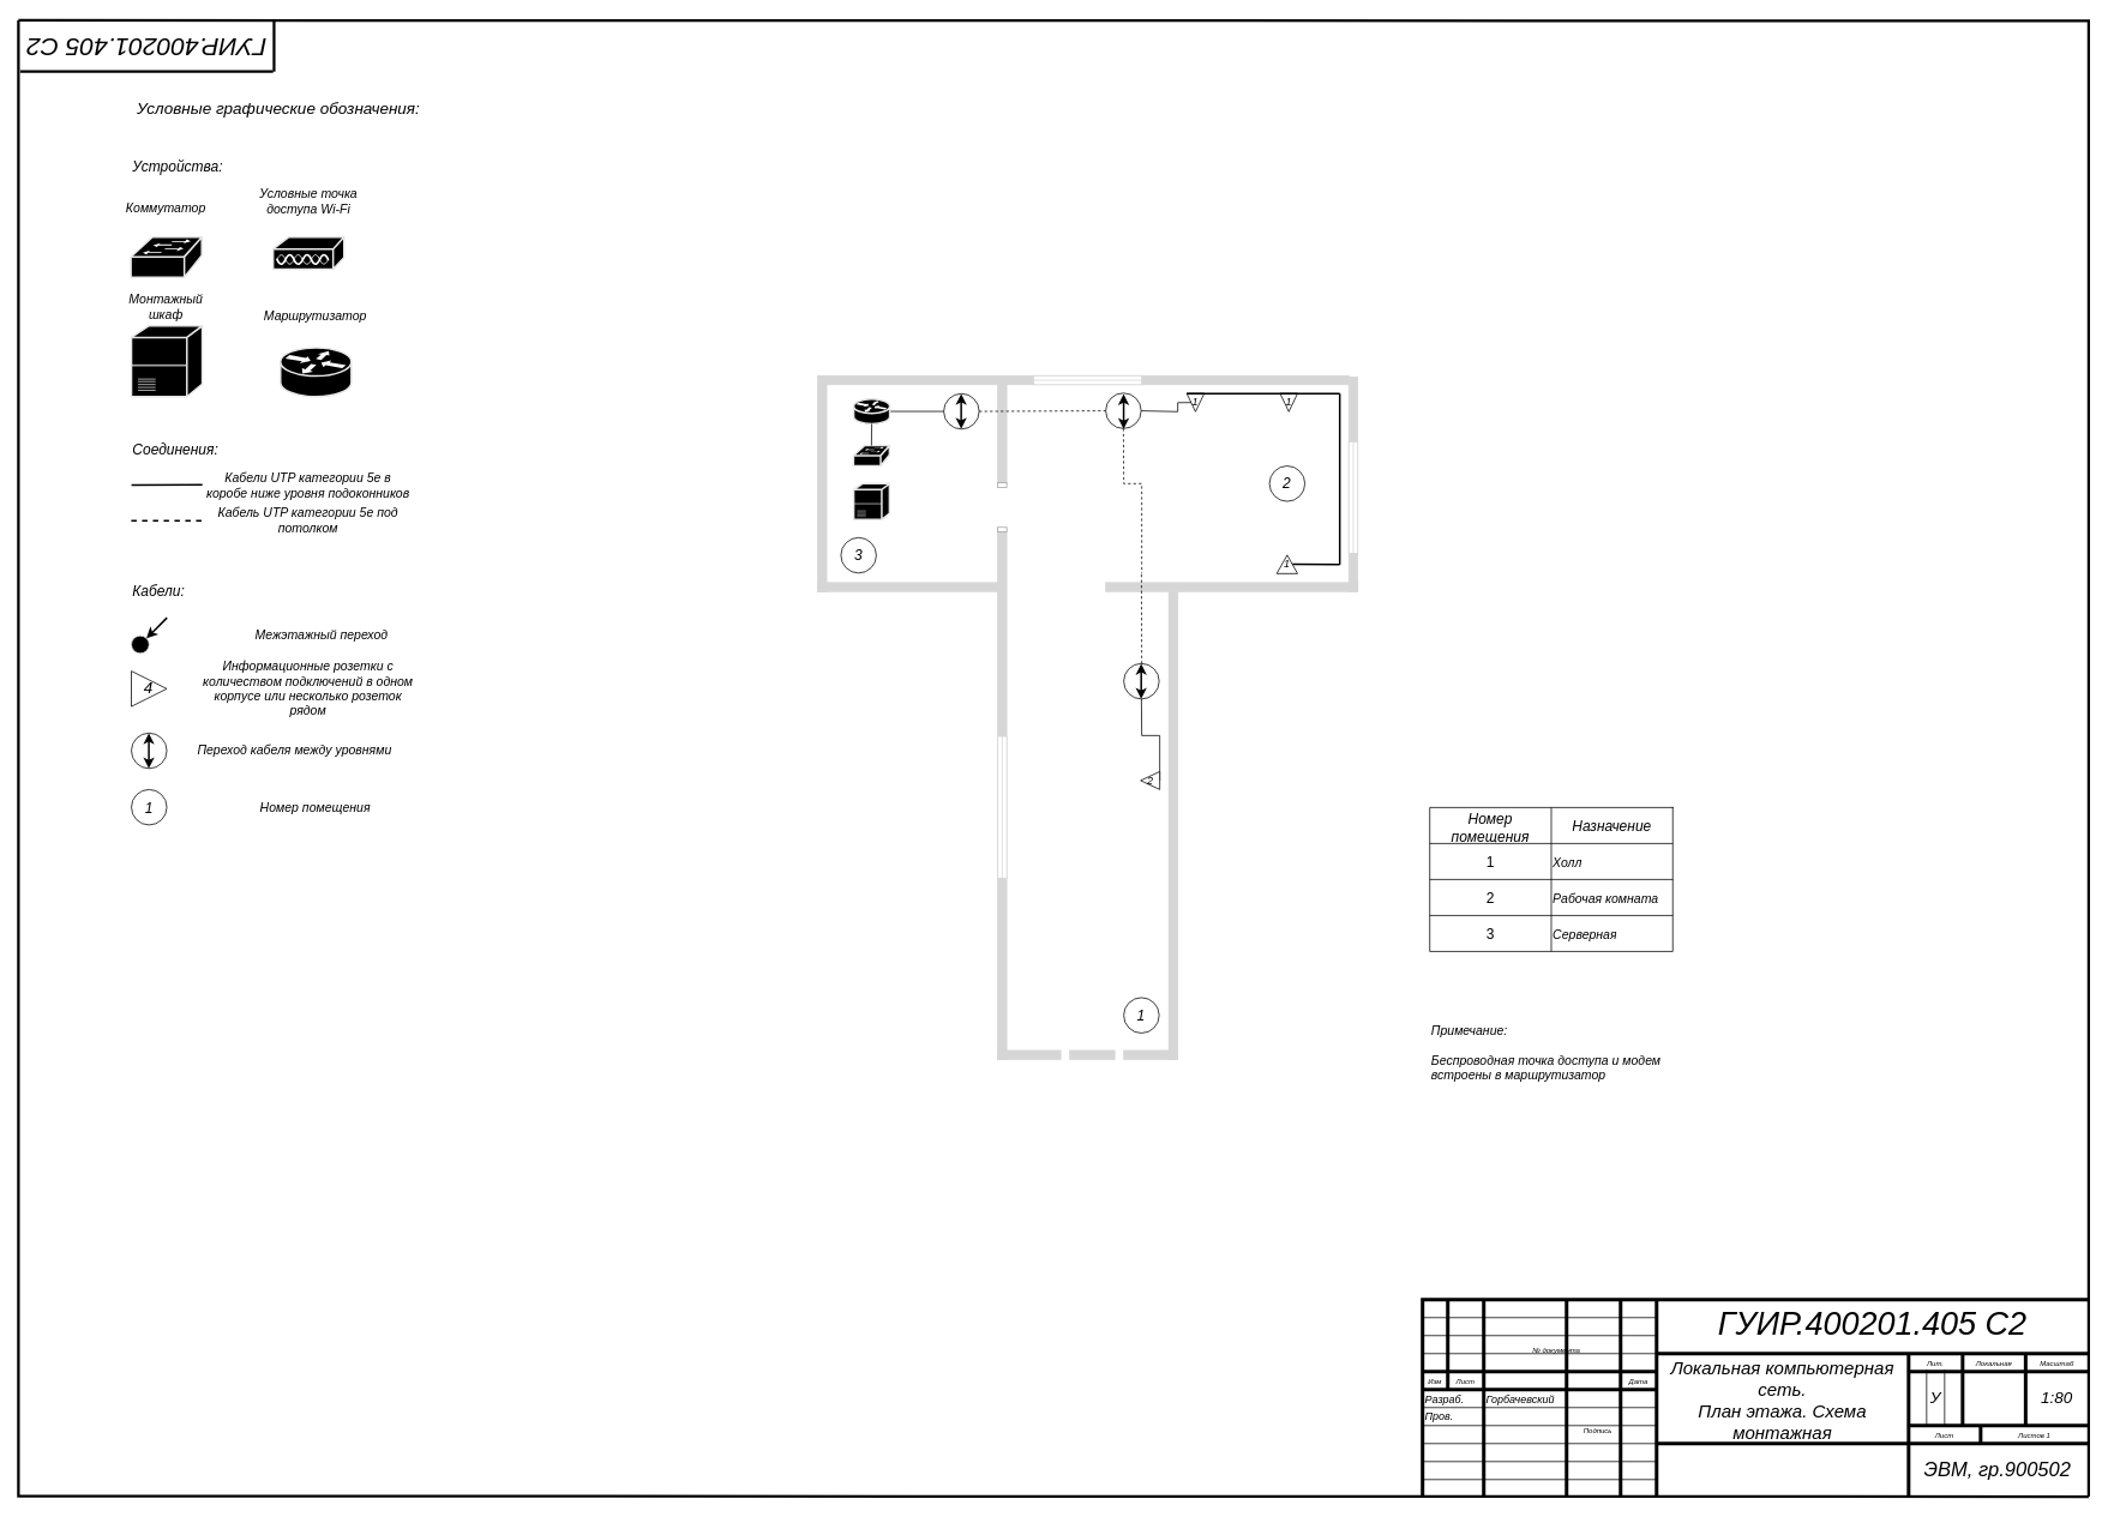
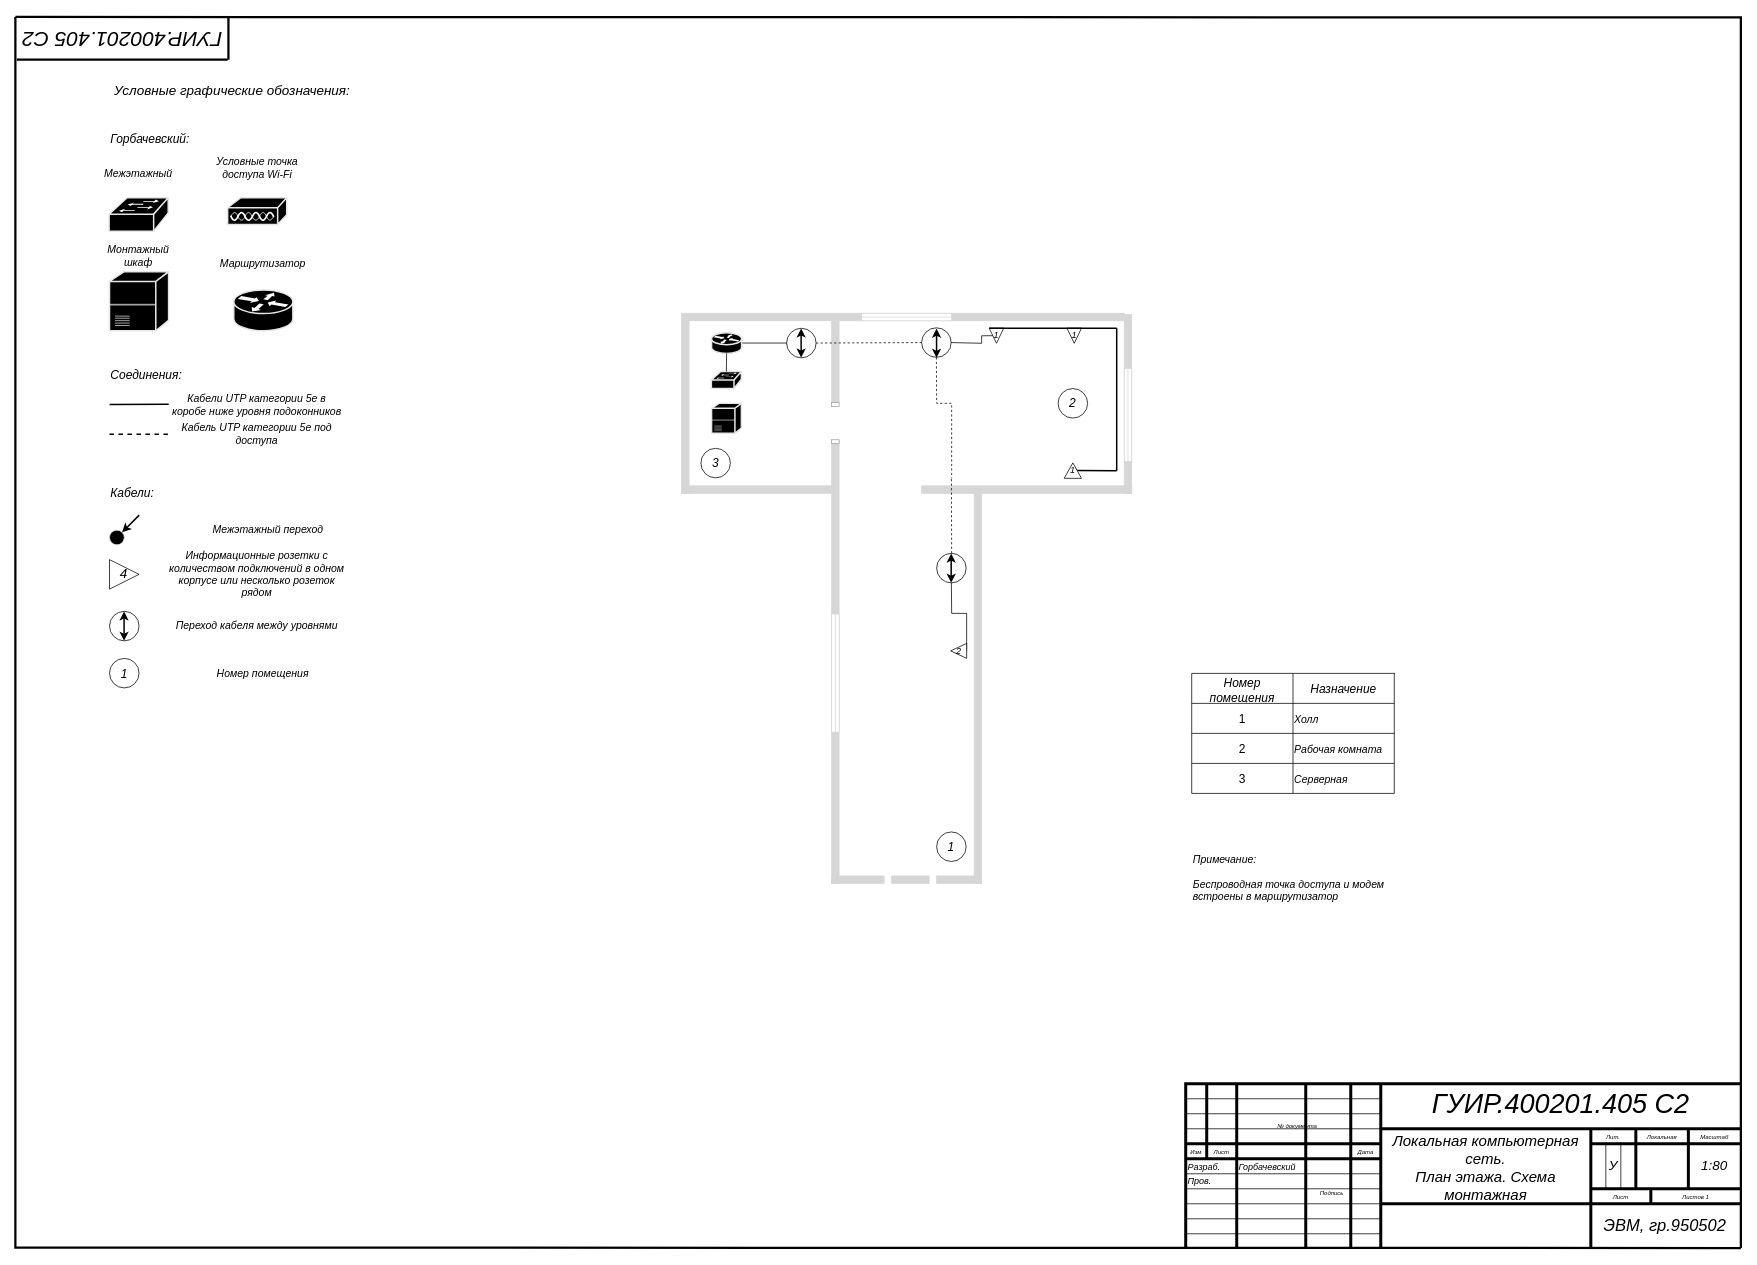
- <mxCell id="22" value="&lt;font style=&quot;font-size: 16px;&quot;&gt;Устройства:&lt;/font&gt;" style="text;html=1;strokeColor=none;fillColor=none;align=left;verticalAlign=middle;whiteSpace=wrap;rounded=0;dashed=1;fillStyle=auto;strokeWidth=2;fontFamily=Arial;fontSize=16;fontStyle=2;container=0;" parent="1" vertex="1"><mxGeometry x="145.48" y="164.65" width="410" height="39.37" as="geometry" /></mxCell>
+ <mxCell id="22" value="&lt;font style=&quot;font-size: 16px;&quot;&gt;Горбачевский:&lt;/font&gt;" style="text;html=1;strokeColor=none;fillColor=none;align=left;verticalAlign=middle;whiteSpace=wrap;rounded=0;dashed=1;fillStyle=auto;strokeWidth=2;fontFamily=Arial;fontSize=16;fontStyle=2;container=0;" parent="1" vertex="1"><mxGeometry x="145.48" y="164.65" width="410" height="39.37" as="geometry" /></mxCell>
- <mxCell id="14" value="Коммутатор" style="text;html=1;strokeColor=none;fillColor=none;align=center;verticalAlign=bottom;whiteSpace=wrap;rounded=0;dashed=1;fillStyle=auto;strokeWidth=2;fontFamily=Arial;fontSize=14;fontStyle=2;container=0;" parent="1" vertex="1"><mxGeometry x="143.952" y="212.083" width="80" height="30" as="geometry" /></mxCell>
+ <mxCell id="14" value="Межэтажный" style="text;html=1;strokeColor=none;fillColor=none;align=center;verticalAlign=bottom;whiteSpace=wrap;rounded=0;dashed=1;fillStyle=auto;strokeWidth=2;fontFamily=Arial;fontSize=14;fontStyle=2;container=0;" parent="1" vertex="1"><mxGeometry x="143.952" y="212.083" width="80" height="30" as="geometry" /></mxCell>
- <mxCell id="19" value="Кабель UTP категории 5е под потолком" style="text;html=1;strokeColor=none;fillColor=none;align=center;verticalAlign=middle;whiteSpace=wrap;rounded=0;dashed=1;fillStyle=auto;strokeWidth=2;fontFamily=Arial;fontSize=14;fontStyle=2;container=0;" parent="1" vertex="1"><mxGeometry x="224.225" y="558.345" width="236.22" height="39.37" as="geometry" /></mxCell>
+ <mxCell id="19" value="Кабель UTP категории 5е под доступа" style="text;html=1;strokeColor=none;fillColor=none;align=center;verticalAlign=middle;whiteSpace=wrap;rounded=0;dashed=1;fillStyle=auto;strokeWidth=2;fontFamily=Arial;fontSize=14;fontStyle=2;container=0;" parent="1" vertex="1"><mxGeometry x="224.225" y="558.345" width="236.22" height="39.37" as="geometry" /></mxCell>
- <mxCell id="20" value="Переход кабеля между уровнями" style="text;html=1;strokeColor=none;fillColor=none;align=center;verticalAlign=middle;whiteSpace=wrap;rounded=0;dashed=1;fillStyle=auto;strokeWidth=2;fontFamily=Arial;fontSize=14;fontStyle=2;container=0;" parent="1" vertex="1"><mxGeometry x="209.222" y="814.243" width="236.22" height="39.37" as="geometry" /></mxCell>
+ <mxCell id="20" value="Переход кабеля между уровнями" style="text;html=1;strokeColor=none;fillColor=none;align=center;verticalAlign=middle;whiteSpace=wrap;rounded=0;dashed=1;fillStyle=auto;strokeWidth=2;fontFamily=Arial;fontSize=14;fontStyle=2;container=0;" parent="1" vertex="1"><mxGeometry x="224.222" y="814.243" width="236.22" height="39.37" as="geometry" /></mxCell>
- <mxCell id="72" value="&lt;font style=&quot;font-size: 22px; direction: ltr; letter-spacing: 0px; line-height: 120%; opacity: 1;&quot;&gt;&lt;span&gt;ЭВМ, гр.900502&lt;/span&gt;&lt;/font&gt;&lt;font style=&quot;font-size: 22px; direction: ltr; letter-spacing: 0px; line-height: 120%; opacity: 1;&quot;&gt;&lt;span&gt;&lt;br&gt;&lt;/span&gt;&lt;/font&gt;" style="verticalAlign=middle;align=center;vsdxID=262;fillColor=none;gradientColor=none;shape=stencil(nZBLDoAgDERP0z3SIyjew0SURgSD+Lu9kMZoXLhwN9O+tukAlrNpJg1SzDH4QW/URgNYgZTkjA4UkwJUgGXng+6DX1zLfmoymdXo17xh5zmRJ6Q42BWCfc2oJfdAr+Yv+AP9Cb7OJ3H/2JG1HNGz/84klThPVCc=);strokeColor=none;spacingTop=-1;spacingBottom=-1;spacingLeft=-1;spacingRight=-1;labelBackgroundColor=none;rounded=0;html=1;whiteSpace=wrap;fontFamily=Arial;fontStyle=2" parent="1" vertex="1"><mxGeometry x="2120" y="1609" width="198" height="50" as="geometry" /></mxCell>
+ <mxCell id="72" value="&lt;font style=&quot;font-size: 22px; direction: ltr; letter-spacing: 0px; line-height: 120%; opacity: 1;&quot;&gt;&lt;span&gt;ЭВМ, гр.950502&lt;/span&gt;&lt;/font&gt;&lt;font style=&quot;font-size: 22px; direction: ltr; letter-spacing: 0px; line-height: 120%; opacity: 1;&quot;&gt;&lt;span&gt;&lt;br&gt;&lt;/span&gt;&lt;/font&gt;" style="verticalAlign=middle;align=center;vsdxID=262;fillColor=none;gradientColor=none;shape=stencil(nZBLDoAgDERP0z3SIyjew0SURgSD+Lu9kMZoXLhwN9O+tukAlrNpJg1SzDH4QW/URgNYgZTkjA4UkwJUgGXng+6DX1zLfmoymdXo17xh5zmRJ6Q42BWCfc2oJfdAr+Yv+AP9Cb7OJ3H/2JG1HNGz/84klThPVCc=);strokeColor=none;spacingTop=-1;spacingBottom=-1;spacingLeft=-1;spacingRight=-1;labelBackgroundColor=none;rounded=0;html=1;whiteSpace=wrap;fontFamily=Arial;fontStyle=2" parent="1" vertex="1"><mxGeometry x="2120" y="1609" width="198" height="50" as="geometry" /></mxCell>
